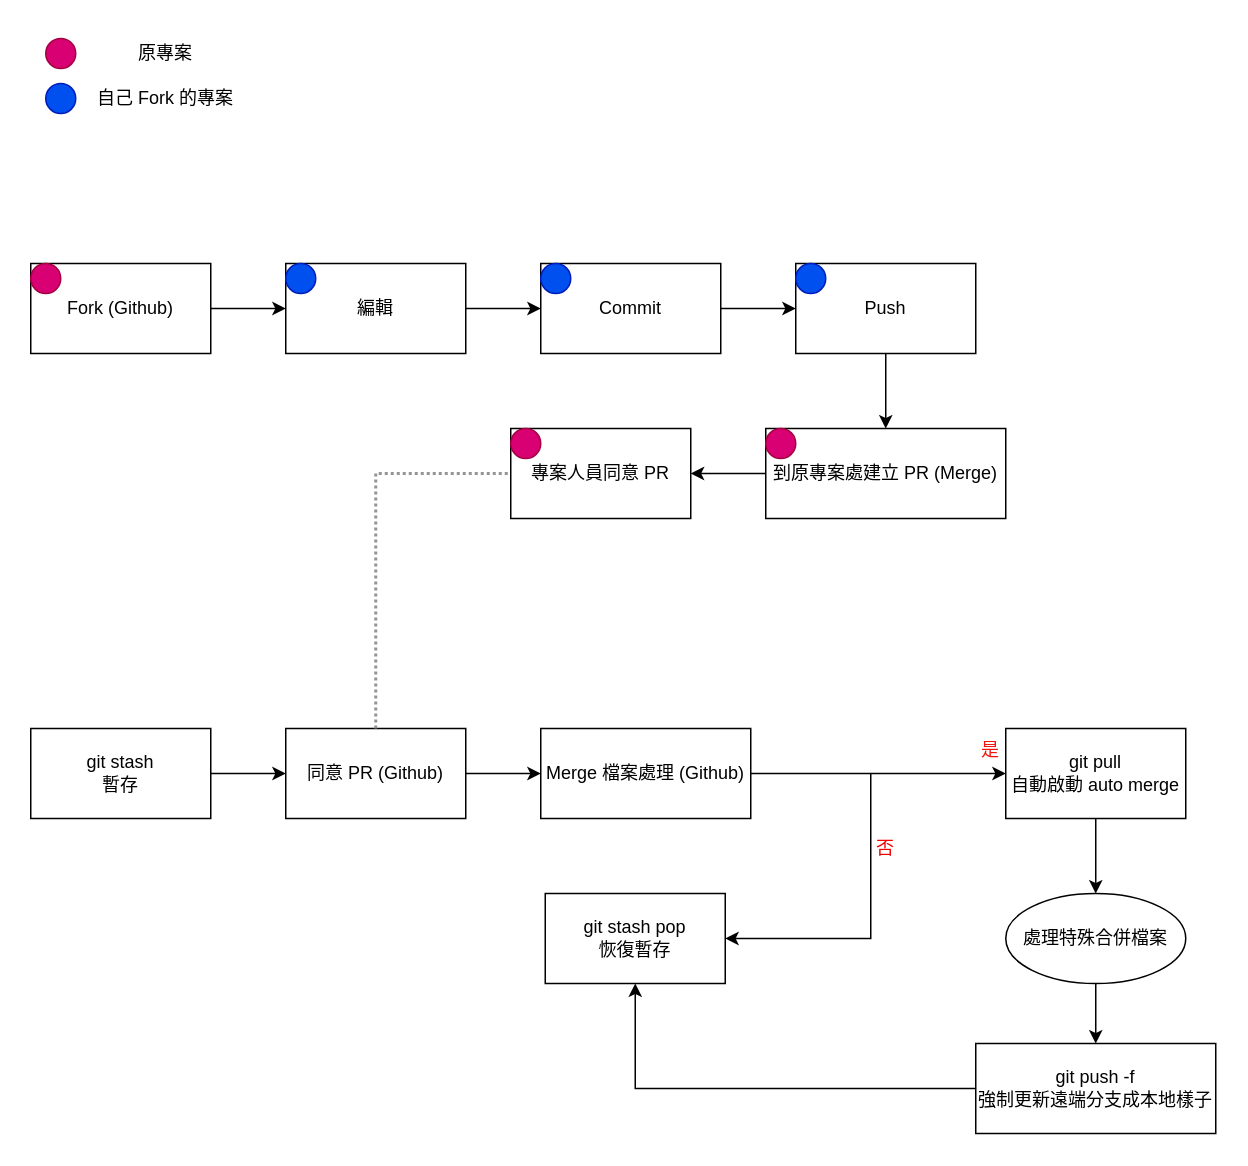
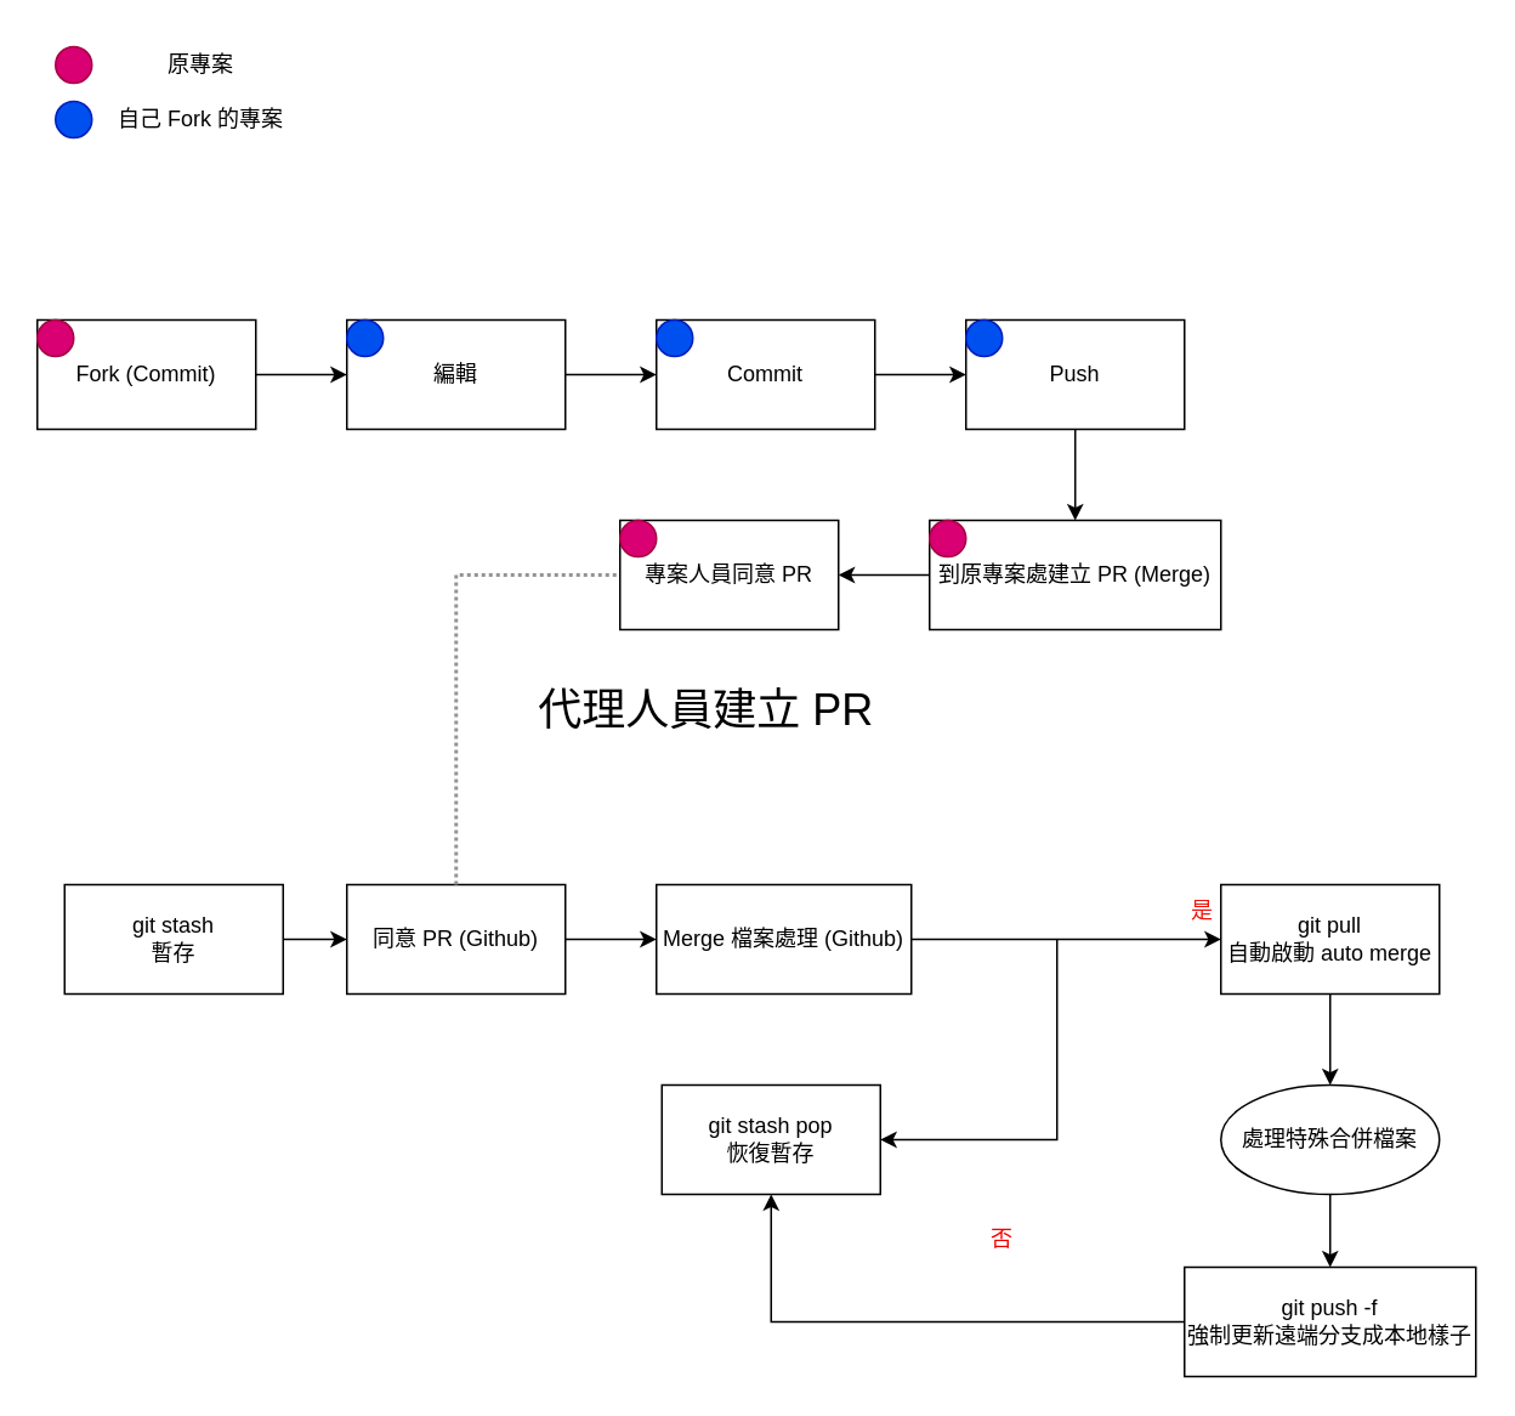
- <mxCell id="3" value="Fork (Github)" style="rounded=0;whiteSpace=wrap;html=1;" parent="1" vertex="1"><mxGeometry x="20" y="175" width="120" height="60" as="geometry" /></mxCell>
+ <mxCell id="3" value="Fork (Commit)" style="rounded=0;whiteSpace=wrap;html=1;" parent="1" vertex="1"><mxGeometry x="20" y="175" width="120" height="60" as="geometry" /></mxCell>
+ <mxCell id="2" value="&lt;font style=&quot;font-size: 24px;&quot;&gt;代理人員建立 PR&lt;/font&gt;" style="text;html=1;align=center;verticalAlign=middle;whiteSpace=wrap;rounded=0;" parent="1" vertex="1"><mxGeometry x="280" y="375" width="215" height="30" as="geometry" /></mxCell>
- <mxCell id="25" value="git stash&lt;div&gt;暫存&lt;/div&gt;" style="rounded=0;whiteSpace=wrap;html=1;" parent="1" vertex="1"><mxGeometry x="20" y="485" width="120" height="60" as="geometry" /></mxCell>
+ <mxCell id="25" value="git stash&lt;div&gt;暫存&lt;/div&gt;" style="rounded=0;whiteSpace=wrap;html=1;" parent="1" vertex="1"><mxGeometry x="35" y="485" width="120" height="60" as="geometry" /></mxCell>
- <mxCell id="39" value="&lt;font color=&quot;#f00000&quot;&gt;否&lt;/font&gt;" style="text;html=1;align=center;verticalAlign=middle;whiteSpace=wrap;rounded=0;" parent="1" vertex="1"><mxGeometry x="560" y="550" width="60" height="30" as="geometry" /></mxCell>
+ <mxCell id="39" value="&lt;font color=&quot;#f00000&quot;&gt;否&lt;/font&gt;" style="text;html=1;align=center;verticalAlign=middle;whiteSpace=wrap;rounded=0;" parent="1" vertex="1"><mxGeometry x="520" y="665" width="60" height="30" as="geometry" /></mxCell>
